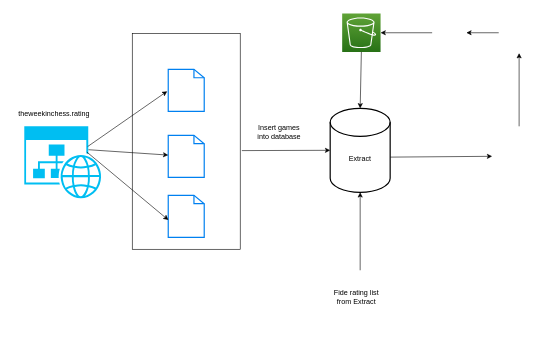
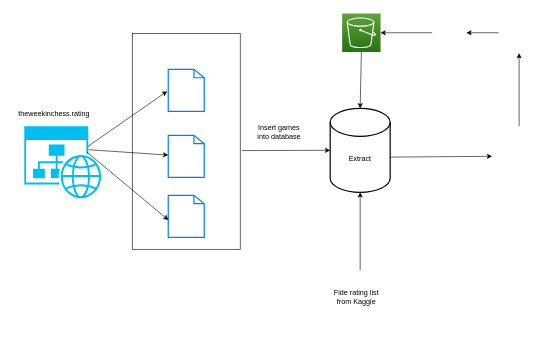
- <mxCell id="15" value="Fide rating list from Extract" style="text;html=1;strokeColor=none;fillColor=none;align=center;verticalAlign=middle;whiteSpace=wrap;rounded=0;" vertex="1" parent="1"><mxGeometry x="554" y="470" width="80" height="50" as="geometry" /></mxCell>
+ <mxCell id="15" value="Fide rating list from Kaggle" style="text;html=1;strokeColor=none;fillColor=none;align=center;verticalAlign=middle;whiteSpace=wrap;rounded=0;" vertex="1" parent="1"><mxGeometry x="554" y="470" width="80" height="50" as="geometry" /></mxCell>
